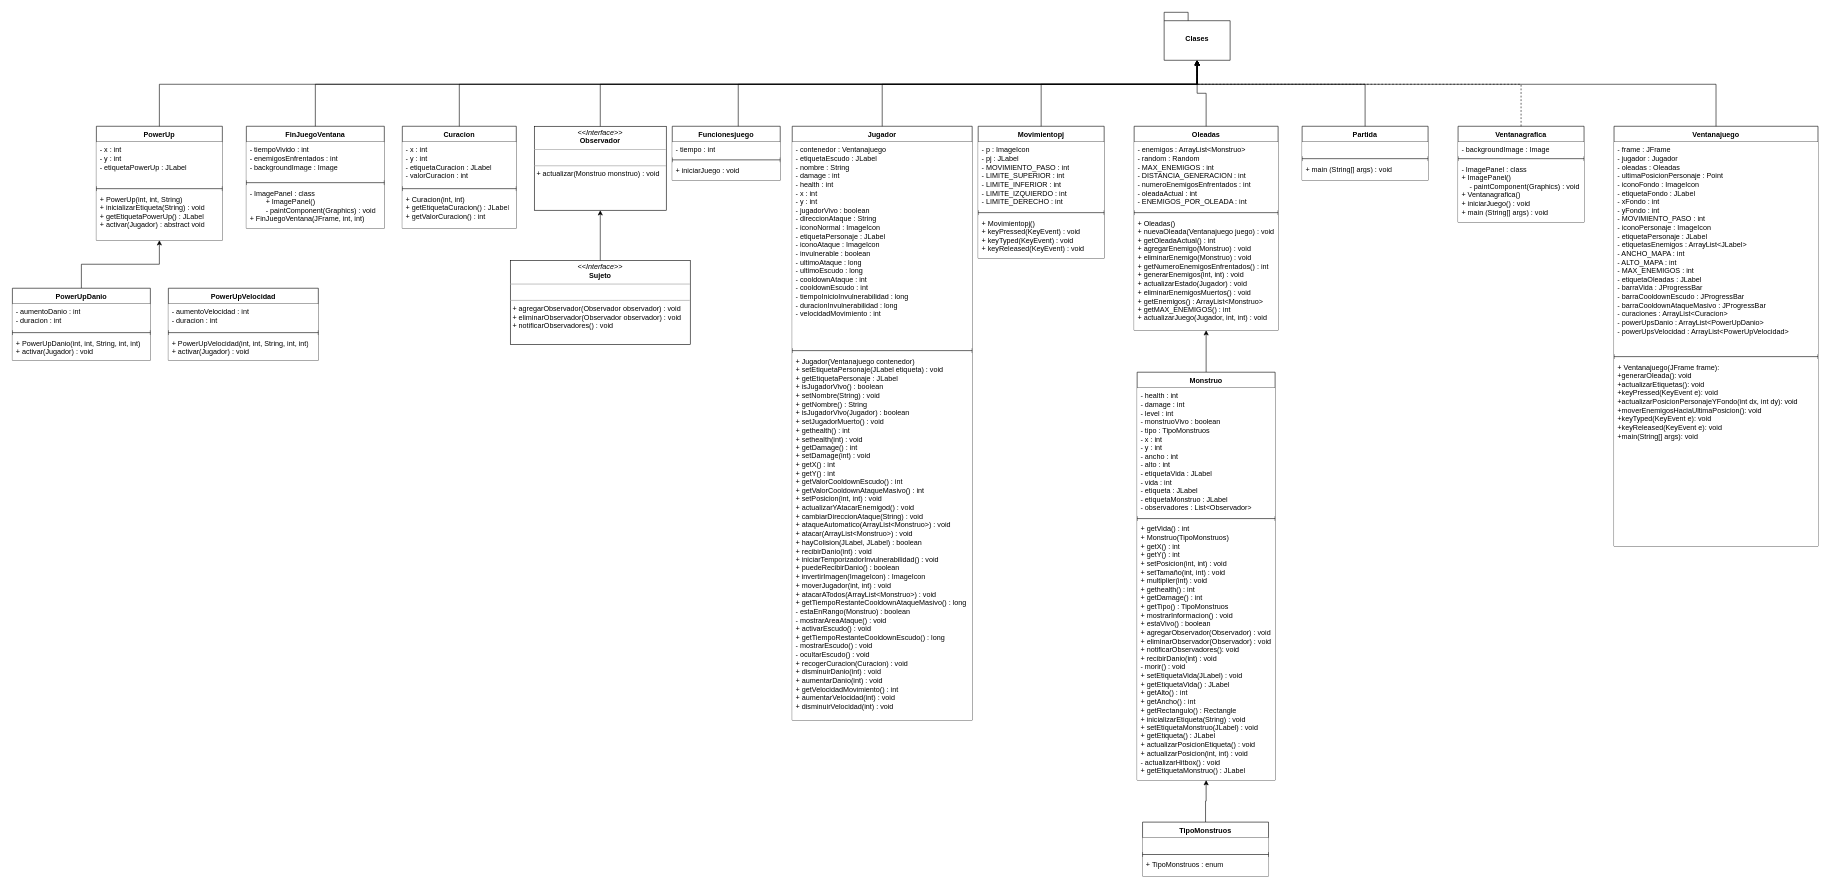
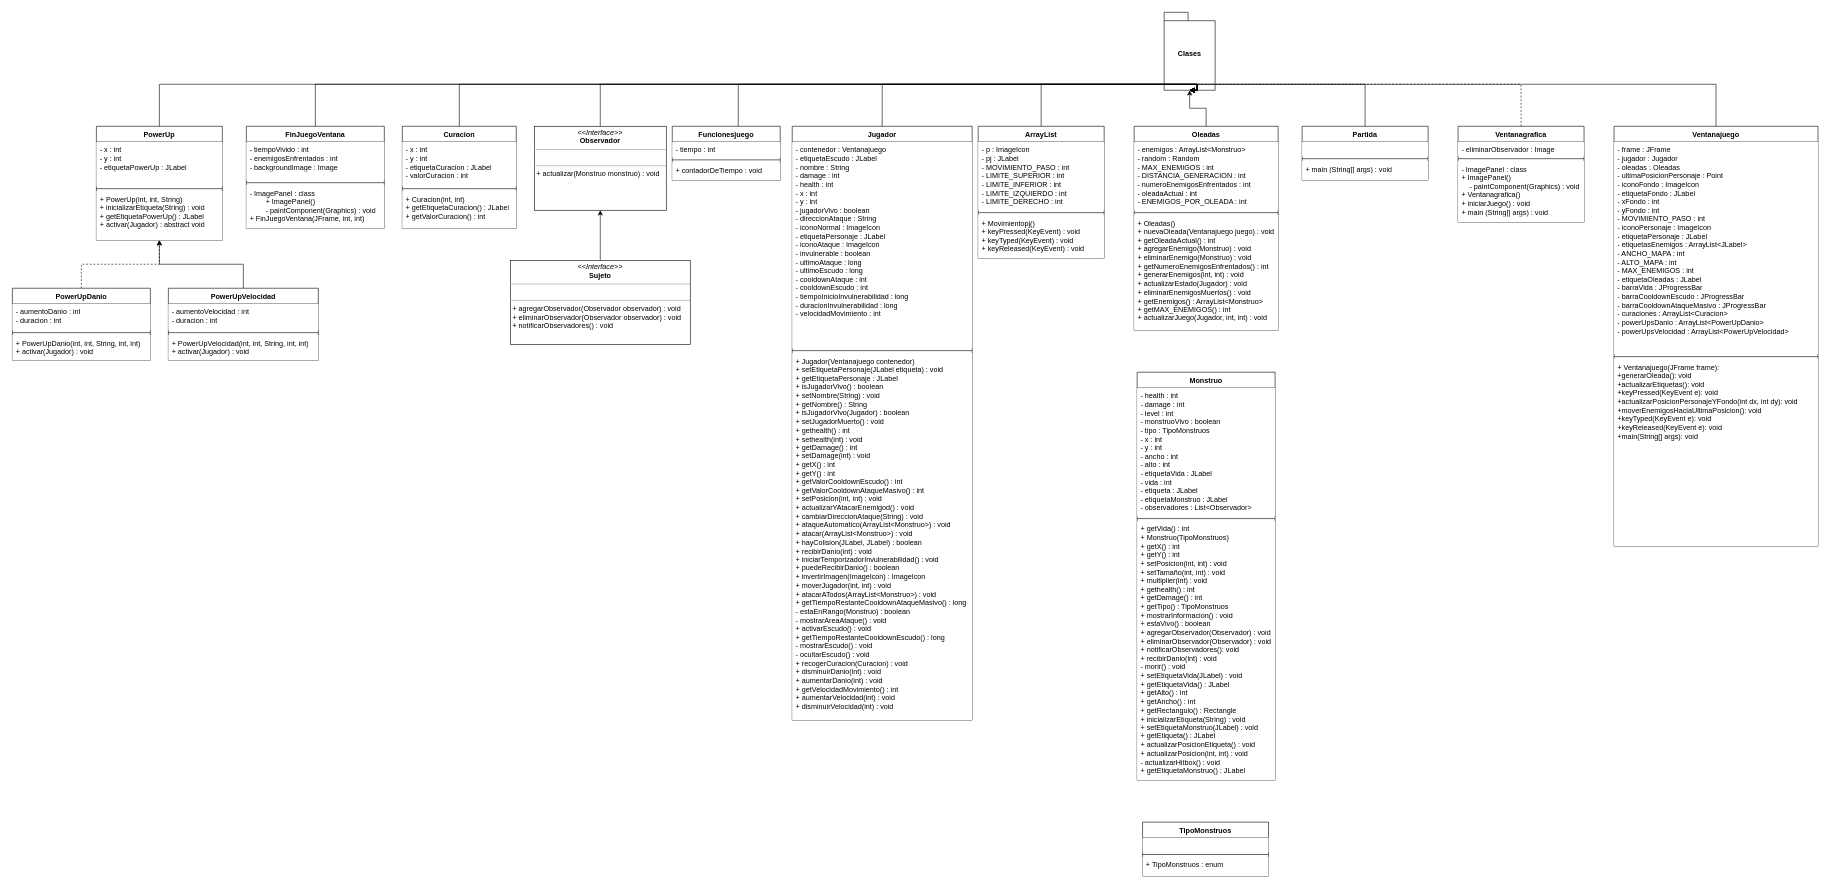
- <mxCell id="2" value="Clases" style="shape=folder;fontStyle=1;spacingTop=10;tabWidth=40;tabHeight=14;tabPosition=left;html=1;whiteSpace=wrap;" parent="1" vertex="1"><mxGeometry x="1940" y="20" width="110" height="80" as="geometry" /></mxCell>
+ <mxCell id="2" value="Clases" style="shape=folder;fontStyle=1;spacingTop=10;tabWidth=40;tabHeight=14;tabPosition=left;html=1;whiteSpace=wrap;" parent="1" vertex="1"><mxGeometry x="1940" y="20" width="85" height="130" as="geometry" /></mxCell>
- <mxCell id="16" value="Movimientopj" style="swimlane;fontStyle=1;align=center;verticalAlign=top;childLayout=stackLayout;horizontal=1;startSize=26;horizontalStack=0;resizeParent=1;resizeParentMax=0;resizeLast=0;collapsible=1;marginBottom=0;whiteSpace=wrap;html=1;" parent="1" vertex="1"><mxGeometry x="1630" y="210" width="210" height="220" as="geometry" /></mxCell>
+ <mxCell id="16" value="ArrayList" style="swimlane;fontStyle=1;align=center;verticalAlign=top;childLayout=stackLayout;horizontal=1;startSize=26;horizontalStack=0;resizeParent=1;resizeParentMax=0;resizeLast=0;collapsible=1;marginBottom=0;whiteSpace=wrap;html=1;" parent="1" vertex="1"><mxGeometry x="1630" y="210" width="210" height="220" as="geometry" /></mxCell>
- <mxCell id="34" value="- backgroundImage : Image" style="text;strokeColor=none;fillColor=default;align=left;verticalAlign=top;spacingLeft=4;spacingRight=4;overflow=hidden;rotatable=0;points=[[0,0.5],[1,0.5]];portConstraint=eastwest;whiteSpace=wrap;html=1;" parent="33" vertex="1"><mxGeometry y="26" width="210" height="24" as="geometry" /></mxCell>
+ <mxCell id="34" value="- eliminarObservador : Image" style="text;strokeColor=none;fillColor=default;align=left;verticalAlign=top;spacingLeft=4;spacingRight=4;overflow=hidden;rotatable=0;points=[[0,0.5],[1,0.5]];portConstraint=eastwest;whiteSpace=wrap;html=1;" parent="33" vertex="1"><mxGeometry y="26" width="210" height="24" as="geometry" /></mxCell>
- <mxCell id="6" value="+ iniciarJuego : void" style="text;strokeColor=none;fillColor=default;align=left;verticalAlign=top;spacingLeft=4;spacingRight=4;overflow=hidden;rotatable=0;points=[[0,0.5],[1,0.5]];portConstraint=eastwest;whiteSpace=wrap;html=1;gradientColor=none;" parent="3" vertex="1"><mxGeometry y="60" width="180" height="30" as="geometry" /></mxCell>
+ <mxCell id="6" value="+ contadorDeTiempo : void" style="text;strokeColor=none;fillColor=default;align=left;verticalAlign=top;spacingLeft=4;spacingRight=4;overflow=hidden;rotatable=0;points=[[0,0.5],[1,0.5]];portConstraint=eastwest;whiteSpace=wrap;html=1;gradientColor=none;" parent="3" vertex="1"><mxGeometry y="60" width="180" height="30" as="geometry" /></mxCell>
- <mxCell id="66" style="edgeStyle=orthogonalEdgeStyle;rounded=0;orthogonalLoop=1;jettySize=auto;html=1;entryX=0.5;entryY=1;entryDx=0;entryDy=0;" parent="1" source="67" target="62" edge="1"><mxGeometry relative="1" as="geometry" /></mxCell>
+ <mxCell id="66" style="edgeStyle=orthogonalEdgeStyle;rounded=0;orthogonalLoop=1;jettySize=auto;html=1;entryX=0.5;entryY=1;entryDx=0;entryDy=0;dashed=1;" parent="1" source="67" target="62" edge="1"><mxGeometry relative="1" as="geometry" /></mxCell>
+ <mxCell id="71" style="edgeStyle=orthogonalEdgeStyle;rounded=0;orthogonalLoop=1;jettySize=auto;html=1;entryX=0.5;entryY=1;entryDx=0;entryDy=0;" parent="1" source="72" target="62" edge="1"><mxGeometry relative="1" as="geometry" /></mxCell>
- <mxCell id="11" style="edgeStyle=orthogonalEdgeStyle;rounded=0;orthogonalLoop=1;jettySize=auto;html=1;entryX=0.5;entryY=1;entryDx=0;entryDy=0;" parent="1" source="12" target="20" edge="1"><mxGeometry relative="1" as="geometry" /></mxCell>
- <mxCell id="24" style="edgeStyle=orthogonalEdgeStyle;rounded=0;orthogonalLoop=1;jettySize=auto;html=1;entryX=0.5;entryY=1;entryDx=0;entryDy=0;" parent="1" source="25" target="12" edge="1"><mxGeometry relative="1" as="geometry" /></mxCell>
